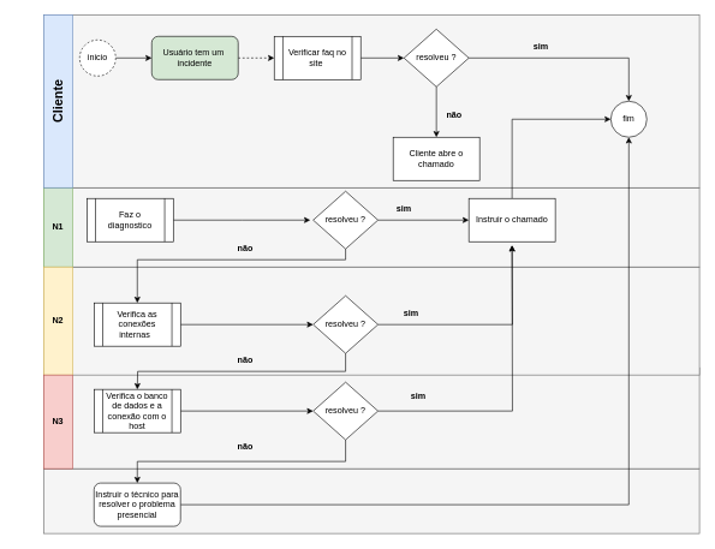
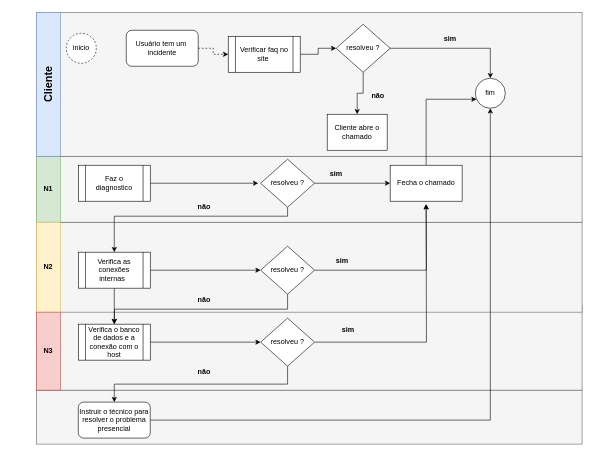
- <mxCell id="7" style="edgeStyle=orthogonalEdgeStyle;rounded=0;orthogonalLoop=1;jettySize=auto;html=1;" parent="1" source="8" target="10" edge="1"><mxGeometry relative="1" as="geometry" /></mxCell>
- <mxCell id="10" value="Usuário tem um&amp;nbsp;&lt;br&gt;incidente" style="rounded=1;whiteSpace=wrap;html=1;fillColor=#d5e8d4;" parent="1" vertex="1"><mxGeometry x="210" y="50" width="120" height="60" as="geometry" /></mxCell>
+ <mxCell id="10" value="Usuário tem um&amp;nbsp;&lt;br&gt;incidente" style="rounded=1;whiteSpace=wrap;html=1;" parent="1" vertex="1"><mxGeometry x="210" y="50" width="120" height="60" as="geometry" /></mxCell>
- <mxCell id="12" value="Verificar faq no site&amp;nbsp;" style="shape=process;whiteSpace=wrap;html=1;backgroundOutline=1;" parent="1" vertex="1"><mxGeometry x="380" y="50" width="120" height="60" as="geometry" /></mxCell>
+ <mxCell id="12" value="Verificar faq no site&amp;nbsp;" style="shape=process;whiteSpace=wrap;html=1;backgroundOutline=1;" parent="1" vertex="1"><mxGeometry x="380" y="60" width="120" height="60" as="geometry" /></mxCell>
- <mxCell id="19" value="fim" style="ellipse;whiteSpace=wrap;html=1;aspect=fixed;" parent="1" vertex="1"><mxGeometry x="847" y="140" width="50" height="50" as="geometry" /></mxCell>
+ <mxCell id="19" value="fim" style="ellipse;whiteSpace=wrap;html=1;aspect=fixed;" parent="1" vertex="1"><mxGeometry x="792" y="130" width="50" height="50" as="geometry" /></mxCell>
- <mxCell id="13" value="Cliente abre o chamado" style="rounded=0;whiteSpace=wrap;html=1;" parent="1" vertex="1"><mxGeometry x="545" y="190" width="120" height="60" as="geometry" /></mxCell>
+ <mxCell id="13" value="Cliente abre o chamado" style="rounded=0;whiteSpace=wrap;html=1;" parent="1" vertex="1"><mxGeometry x="545" y="190" width="100" height="60" as="geometry" /></mxCell>
- <mxCell id="15" value="Faz o diagnostico" style="shape=process;whiteSpace=wrap;html=1;backgroundOutline=1;" parent="1" vertex="1"><mxGeometry x="120" y="275" width="120" height="60" as="geometry" /></mxCell>
+ <mxCell id="15" value="Faz o diagnostico" style="shape=process;whiteSpace=wrap;html=1;backgroundOutline=1;" parent="1" vertex="1"><mxGeometry x="130" y="275" width="120" height="60" as="geometry" /></mxCell>
- <mxCell id="32" value="Instruir o chamado" style="rounded=0;whiteSpace=wrap;html=1;" parent="1" vertex="1"><mxGeometry x="650" y="275" width="120" height="60" as="geometry" /></mxCell>
+ <mxCell id="32" value="Fecha o chamado" style="rounded=0;whiteSpace=wrap;html=1;" parent="1" vertex="1"><mxGeometry x="650" y="275" width="120" height="60" as="geometry" /></mxCell>
+ <mxCell id="27" style="edgeStyle=orthogonalEdgeStyle;rounded=0;orthogonalLoop=1;jettySize=auto;html=1;" parent="1" source="28" target="37" edge="1"><mxGeometry relative="1" as="geometry" /></mxCell>
